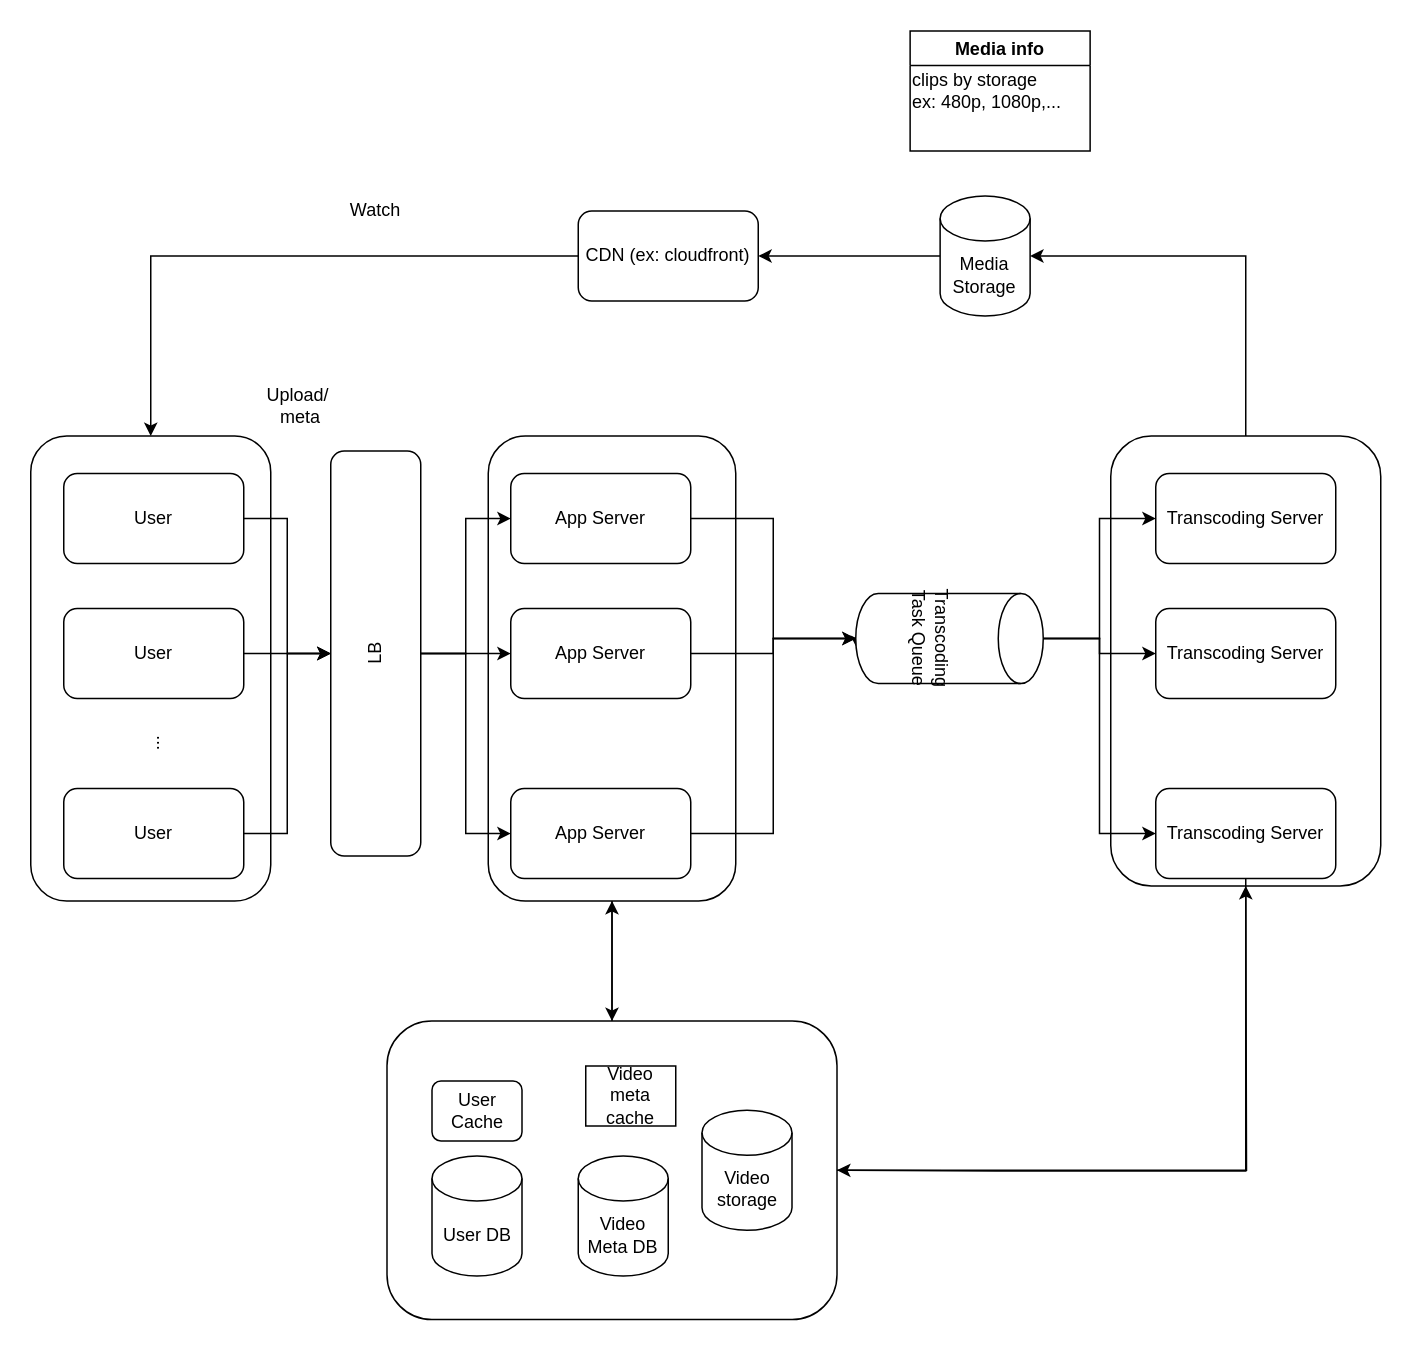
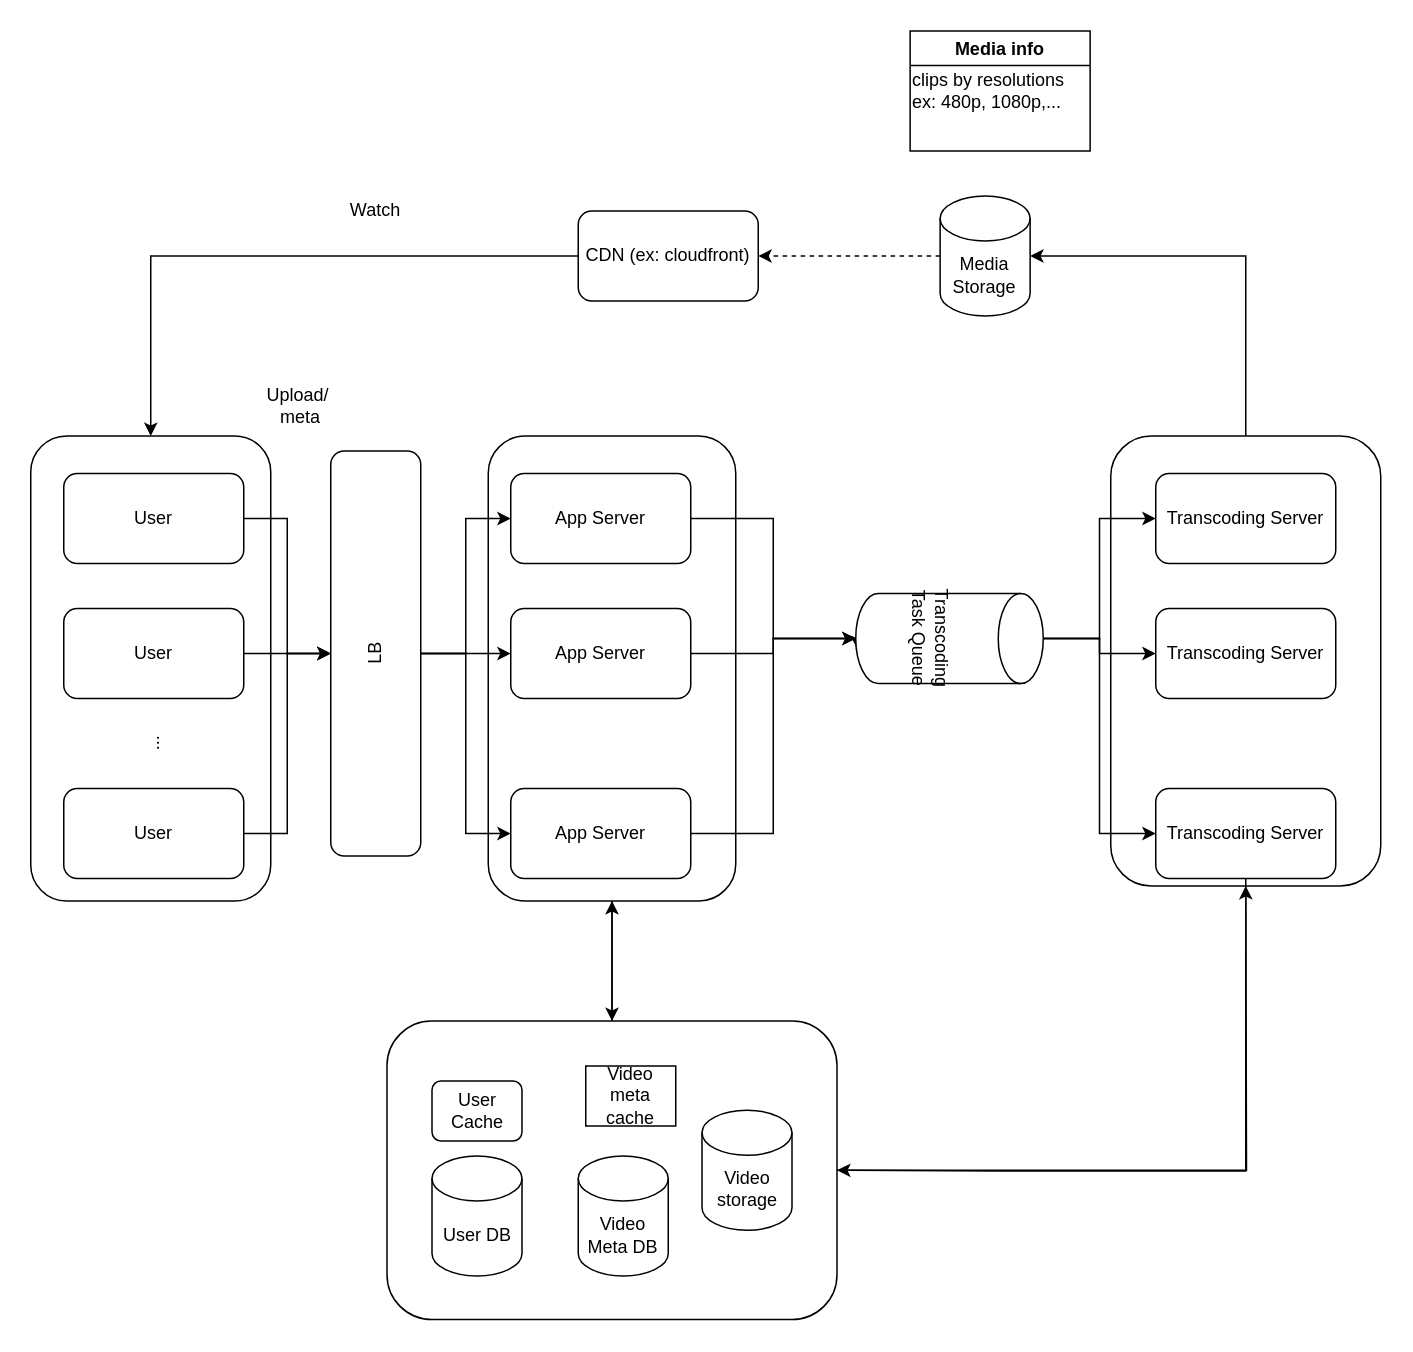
- <mxCell id="45" value="clips by storage&lt;br&gt;ex: 480p, 1080p,..." style="text;html=1;align=left;verticalAlign=middle;resizable=0;points=[];autosize=1;strokeColor=none;" parent="44" vertex="1"><mxGeometry y="25" width="120" height="30" as="geometry" /></mxCell>
+ <mxCell id="45" value="clips by resolutions&lt;br&gt;ex: 480p, 1080p,..." style="text;html=1;align=left;verticalAlign=middle;resizable=0;points=[];autosize=1;strokeColor=none;" parent="44" vertex="1"><mxGeometry y="25" width="120" height="30" as="geometry" /></mxCell>
- <mxCell id="42" style="edgeStyle=orthogonalEdgeStyle;rounded=0;orthogonalLoop=1;jettySize=auto;html=1;entryX=1;entryY=0.5;entryDx=0;entryDy=0;" parent="1" source="43" target="41" edge="1"><mxGeometry relative="1" as="geometry" /></mxCell>
+ <mxCell id="42" style="edgeStyle=orthogonalEdgeStyle;rounded=0;orthogonalLoop=1;jettySize=auto;html=1;entryX=1;entryY=0.5;entryDx=0;entryDy=0;dashed=1;" parent="1" source="43" target="41" edge="1"><mxGeometry relative="1" as="geometry" /></mxCell>
